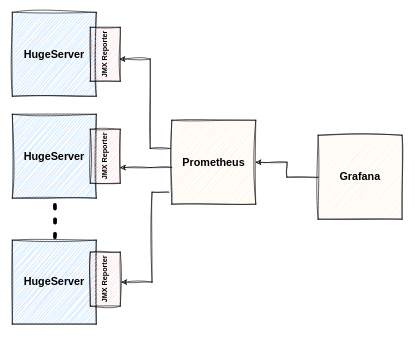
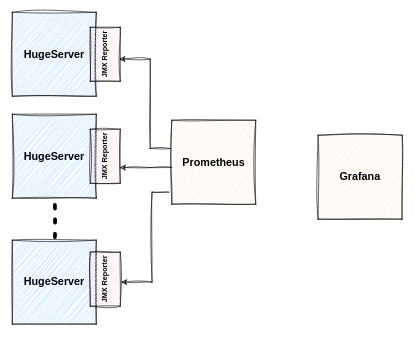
- <mxCell id="6" value="" style="edgeStyle=orthogonalEdgeStyle;rounded=0;orthogonalLoop=1;jettySize=auto;html=1;sketch=1;curveFitting=1;jiggle=2;" edge="1" parent="1" source="7" target="5"><mxGeometry relative="1" as="geometry" /></mxCell>
